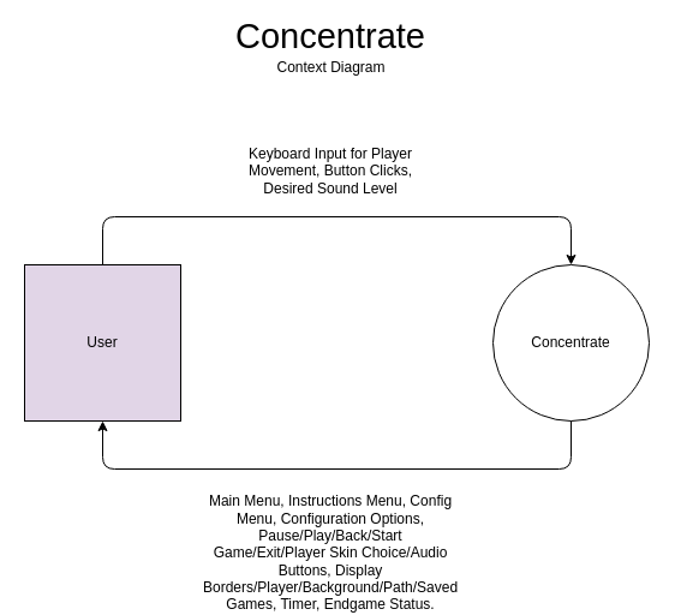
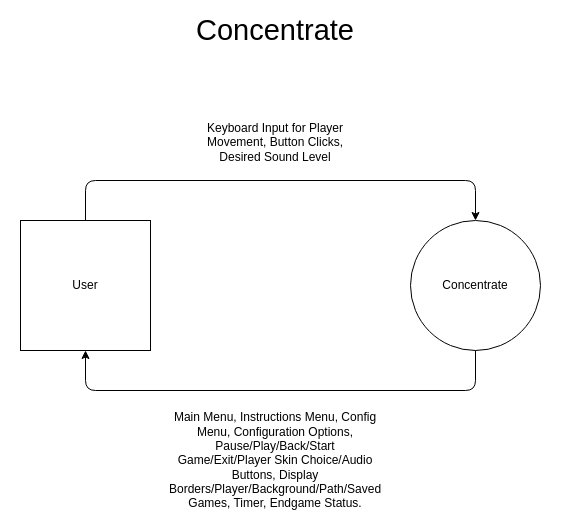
- <mxCell id="8" value="Context Diagram" style="text;html=1;strokeColor=none;fillColor=none;align=center;verticalAlign=middle;whiteSpace=wrap;rounded=0;" parent="1" vertex="1"><mxGeometry x="220" y="46" width="111" height="20" as="geometry" /></mxCell>
- <mxCell id="3" value="User" style="whiteSpace=wrap;html=1;aspect=fixed;fillColor=#e1d5e7;" parent="1" vertex="1"><mxGeometry x="20" y="220" width="130" height="130" as="geometry" /></mxCell>
+ <mxCell id="3" value="User" style="whiteSpace=wrap;html=1;aspect=fixed;" parent="1" vertex="1"><mxGeometry x="20" y="220" width="130" height="130" as="geometry" /></mxCell>
